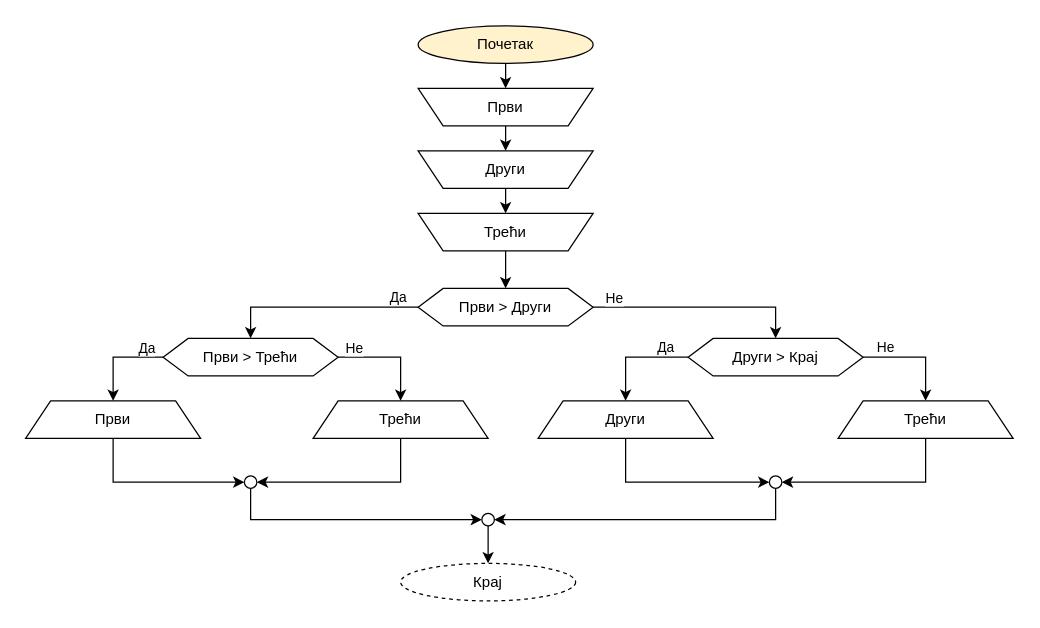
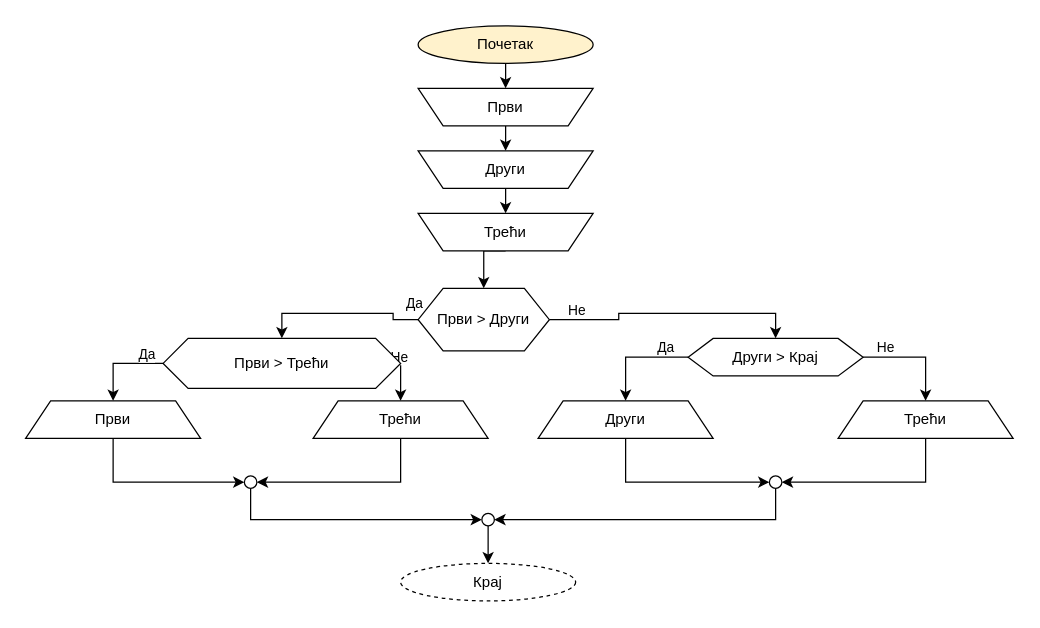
- <mxCell id="14" value="Први &amp;gt; Други" style="shape=hexagon;perimeter=hexagonPerimeter2;whiteSpace=wrap;html=1;fixedSize=1;" vertex="1" parent="1"><mxGeometry x="334" y="230" width="140" height="30" as="geometry" /></mxCell>
+ <mxCell id="14" value="Први &amp;gt; Други" style="shape=hexagon;perimeter=hexagonPerimeter2;whiteSpace=wrap;html=1;fixedSize=1;" vertex="1" parent="1"><mxGeometry x="334" y="230" width="105" height="50" as="geometry" /></mxCell>
- <mxCell id="19" value="Први &amp;gt; Трећи" style="shape=hexagon;perimeter=hexagonPerimeter2;whiteSpace=wrap;html=1;fixedSize=1;" vertex="1" parent="1"><mxGeometry x="130" y="270" width="140" height="30" as="geometry" /></mxCell>
+ <mxCell id="19" value="Први &amp;gt; Трећи" style="shape=hexagon;perimeter=hexagonPerimeter2;whiteSpace=wrap;html=1;fixedSize=1;" vertex="1" parent="1"><mxGeometry x="130" y="270" width="190" height="40" as="geometry" /></mxCell>
